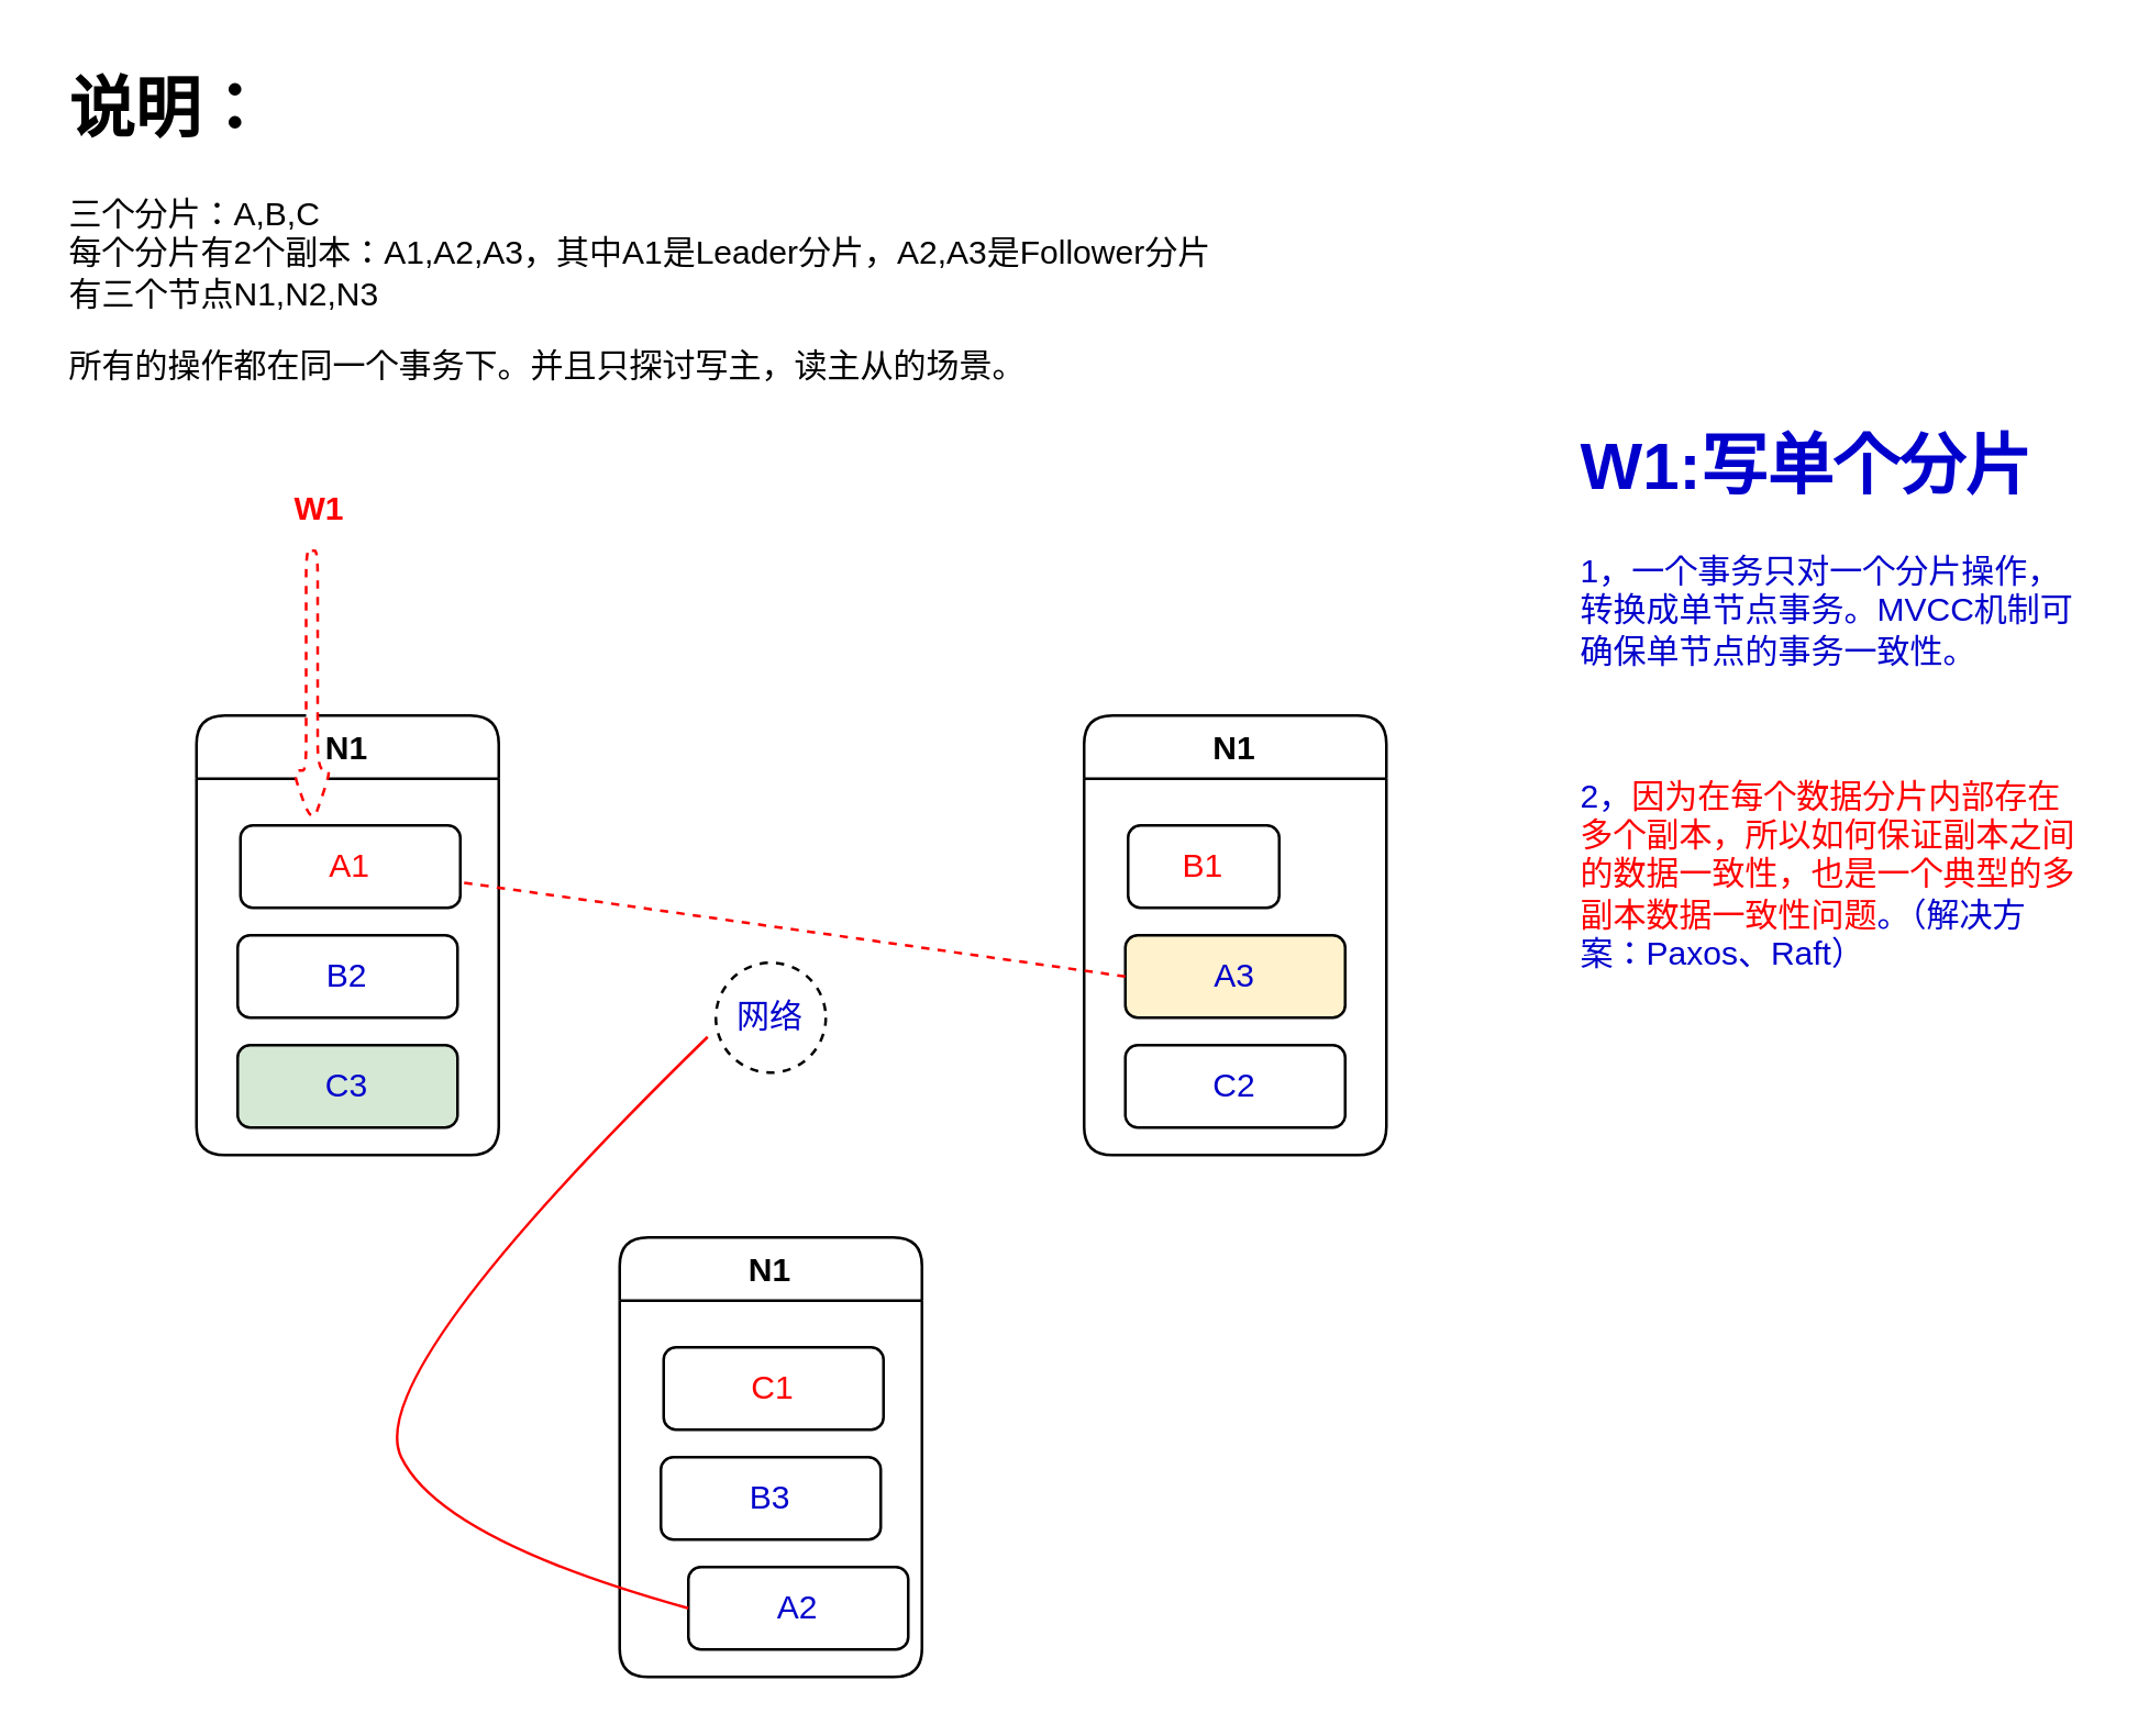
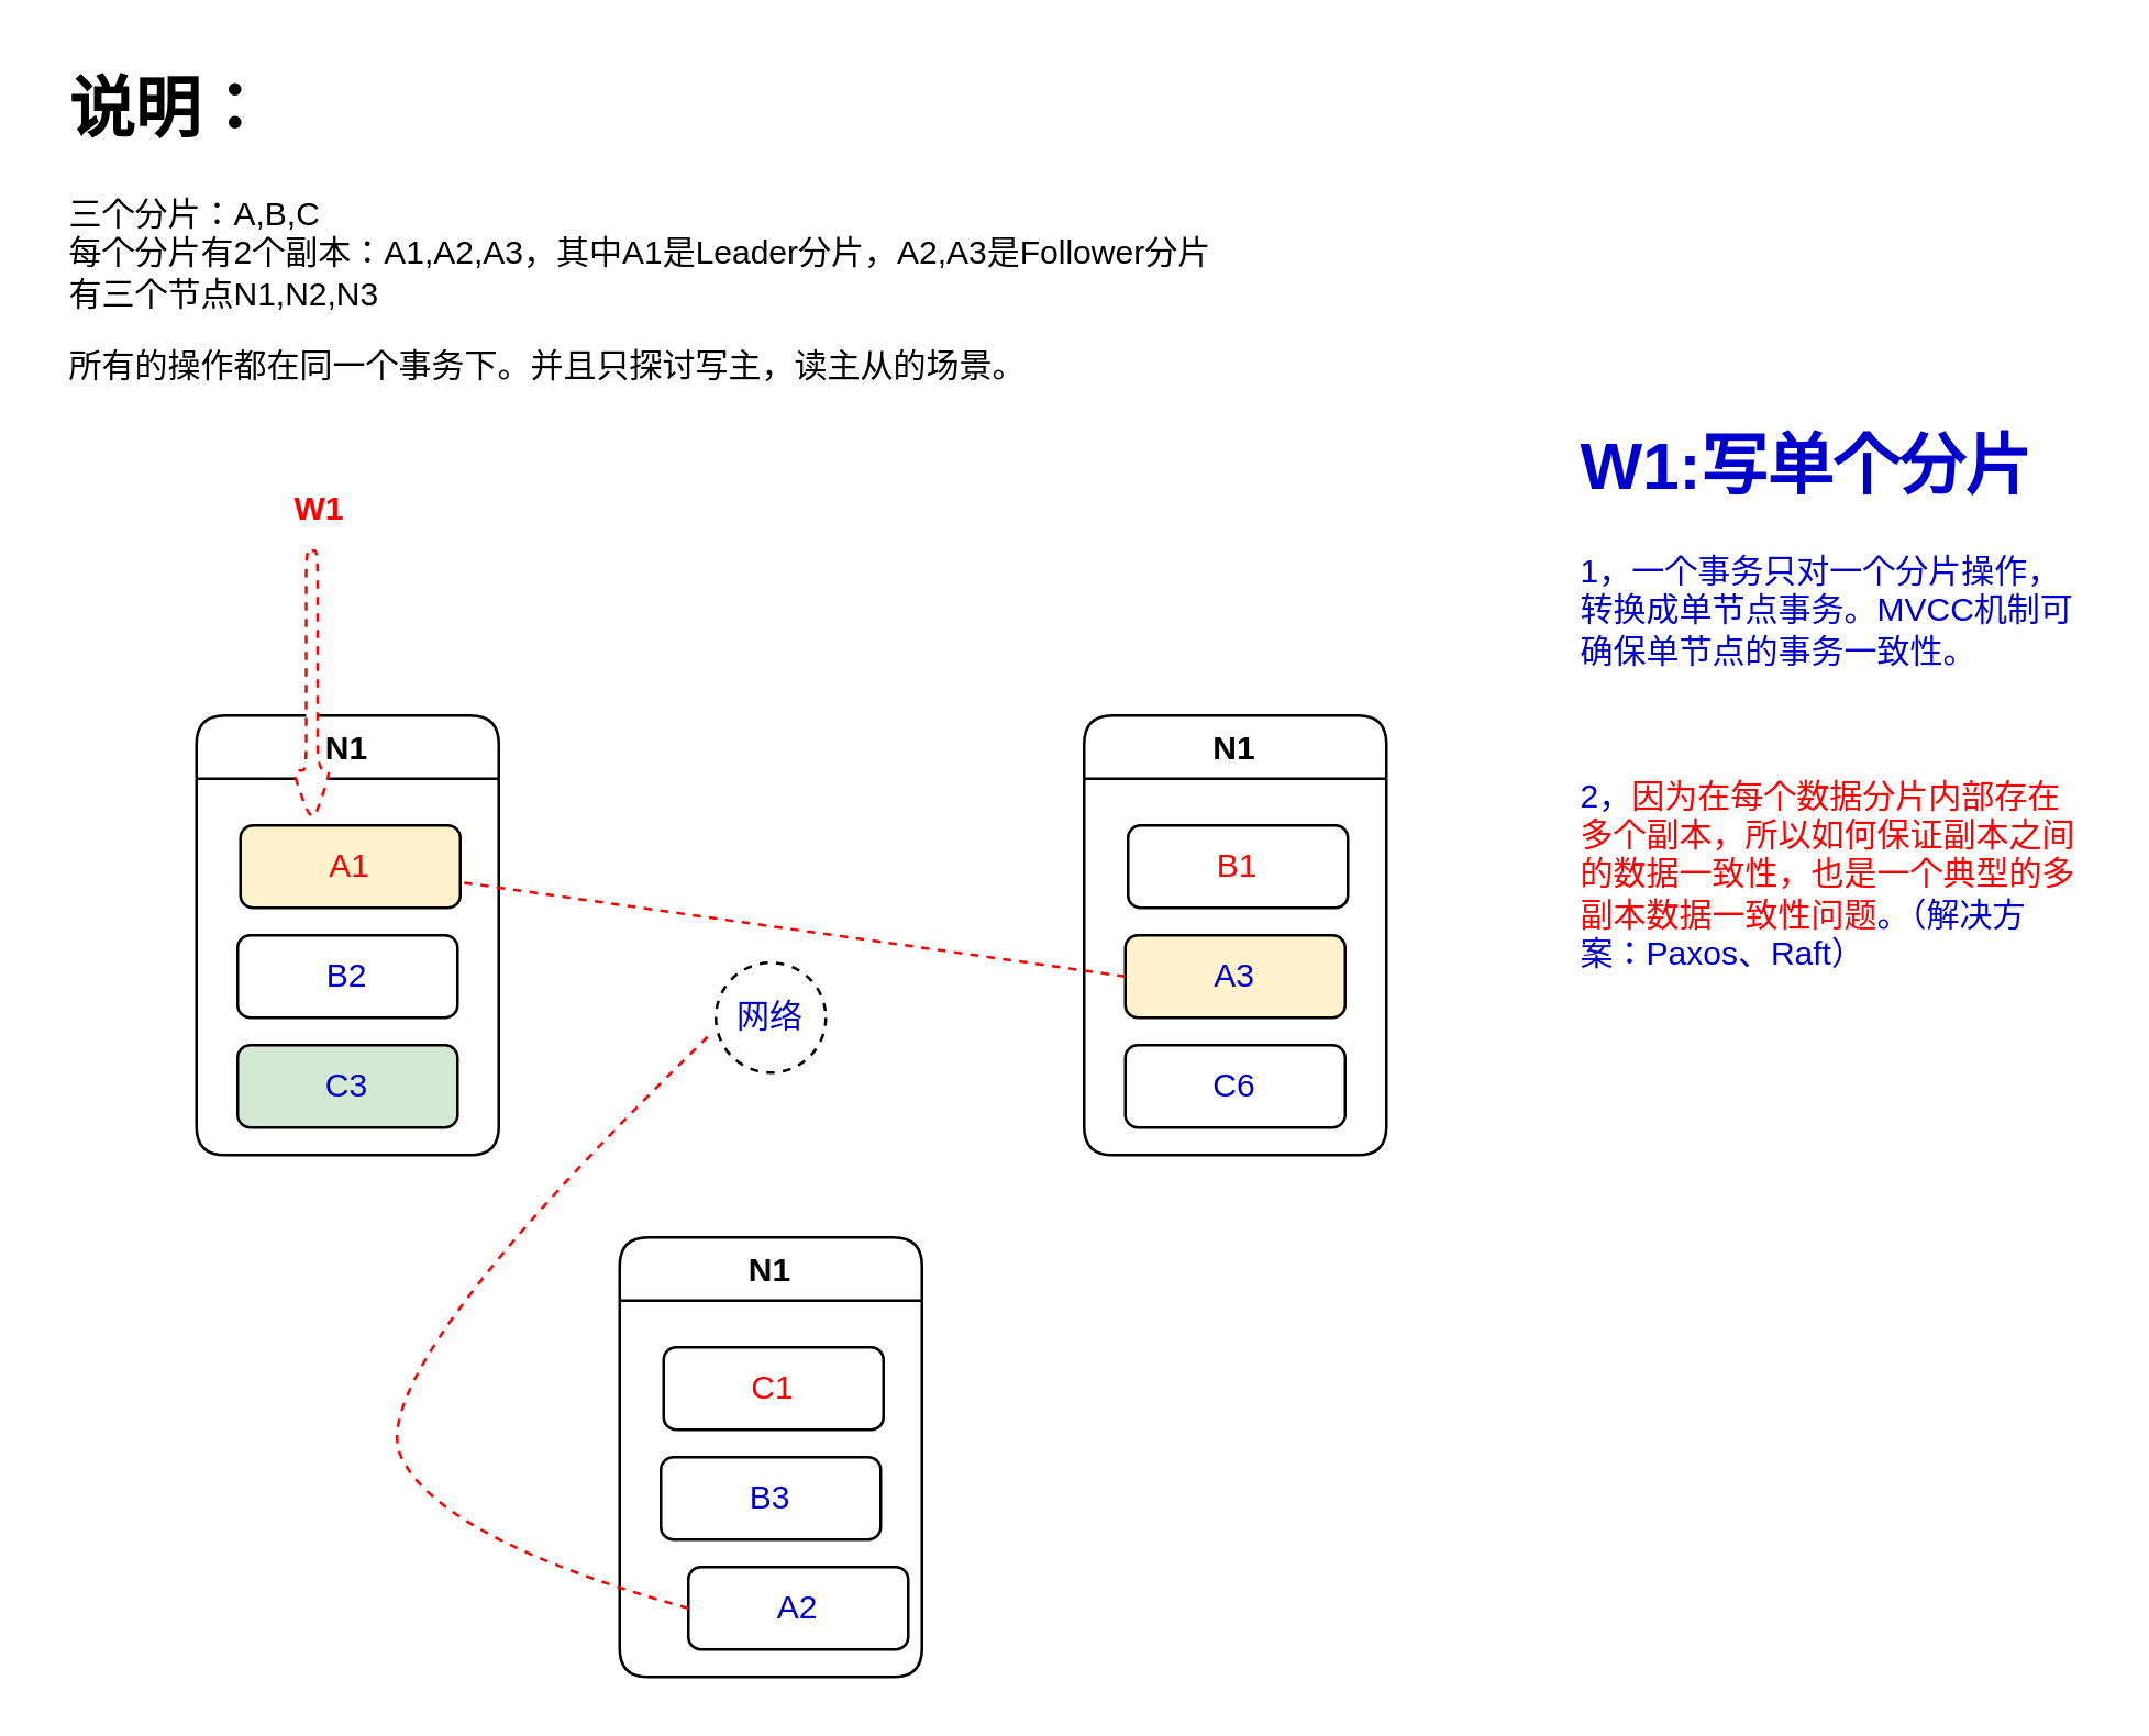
- <mxCell id="4" value="&lt;font color=&quot;#ff0000&quot;&gt;A1&lt;/font&gt;" style="rounded=1;whiteSpace=wrap;html=1;" vertex="1" parent="3"><mxGeometry x="16" y="40" width="80" height="30" as="geometry" /></mxCell>
+ <mxCell id="4" value="&lt;font color=&quot;#ff0000&quot;&gt;A1&lt;/font&gt;" style="rounded=1;whiteSpace=wrap;html=1;fillColor=#fff2cc;" vertex="1" parent="3"><mxGeometry x="16" y="40" width="80" height="30" as="geometry" /></mxCell>
- <mxCell id="9" value="&lt;font color=&quot;#ff0000&quot;&gt;B1&lt;/font&gt;" style="rounded=1;whiteSpace=wrap;html=1;" vertex="1" parent="8"><mxGeometry x="16" y="40" width="55" height="30" as="geometry" /></mxCell>
+ <mxCell id="9" value="&lt;font color=&quot;#ff0000&quot;&gt;B1&lt;/font&gt;" style="rounded=1;whiteSpace=wrap;html=1;" vertex="1" parent="8"><mxGeometry x="16" y="40" width="80" height="30" as="geometry" /></mxCell>
- <mxCell id="11" value="&lt;font color=&quot;#0000cc&quot;&gt;C2&lt;/font&gt;" style="rounded=1;whiteSpace=wrap;html=1;" vertex="1" parent="8"><mxGeometry x="15" y="120" width="80" height="30" as="geometry" /></mxCell>
+ <mxCell id="11" value="&lt;font color=&quot;#0000cc&quot;&gt;C6&lt;/font&gt;" style="rounded=1;whiteSpace=wrap;html=1;" vertex="1" parent="8"><mxGeometry x="15" y="120" width="80" height="30" as="geometry" /></mxCell>
- <mxCell id="17" value="" style="curved=1;endArrow=none;html=1;rounded=0;dashed=0;fontColor=#0000CC;strokeColor=#FF0000;entryX=-0.075;entryY=0.675;entryDx=0;entryDy=0;entryPerimeter=0;exitX=0;exitY=0.5;exitDx=0;exitDy=0;endFill=0;" edge="1" parent="1" source="15" target="16"><mxGeometry width="50" height="50" relative="1" as="geometry"><mxPoint x="210" y="580" as="sourcePoint" /><mxPoint x="181" y="490" as="targetPoint" /><Array as="points"><mxPoint x="160" y="560" /><mxPoint x="131" y="500" /></Array></mxGeometry></mxCell>
+ <mxCell id="17" value="" style="curved=1;endArrow=none;html=1;rounded=0;dashed=1;fontColor=#0000CC;strokeColor=#FF0000;entryX=-0.075;entryY=0.675;entryDx=0;entryDy=0;entryPerimeter=0;exitX=0;exitY=0.5;exitDx=0;exitDy=0;endFill=0;" edge="1" parent="1" source="15" target="16"><mxGeometry width="50" height="50" relative="1" as="geometry"><mxPoint x="210" y="580" as="sourcePoint" /><mxPoint x="181" y="490" as="targetPoint" /><Array as="points"><mxPoint x="160" y="560" /><mxPoint x="131" y="500" /></Array></mxGeometry></mxCell>
